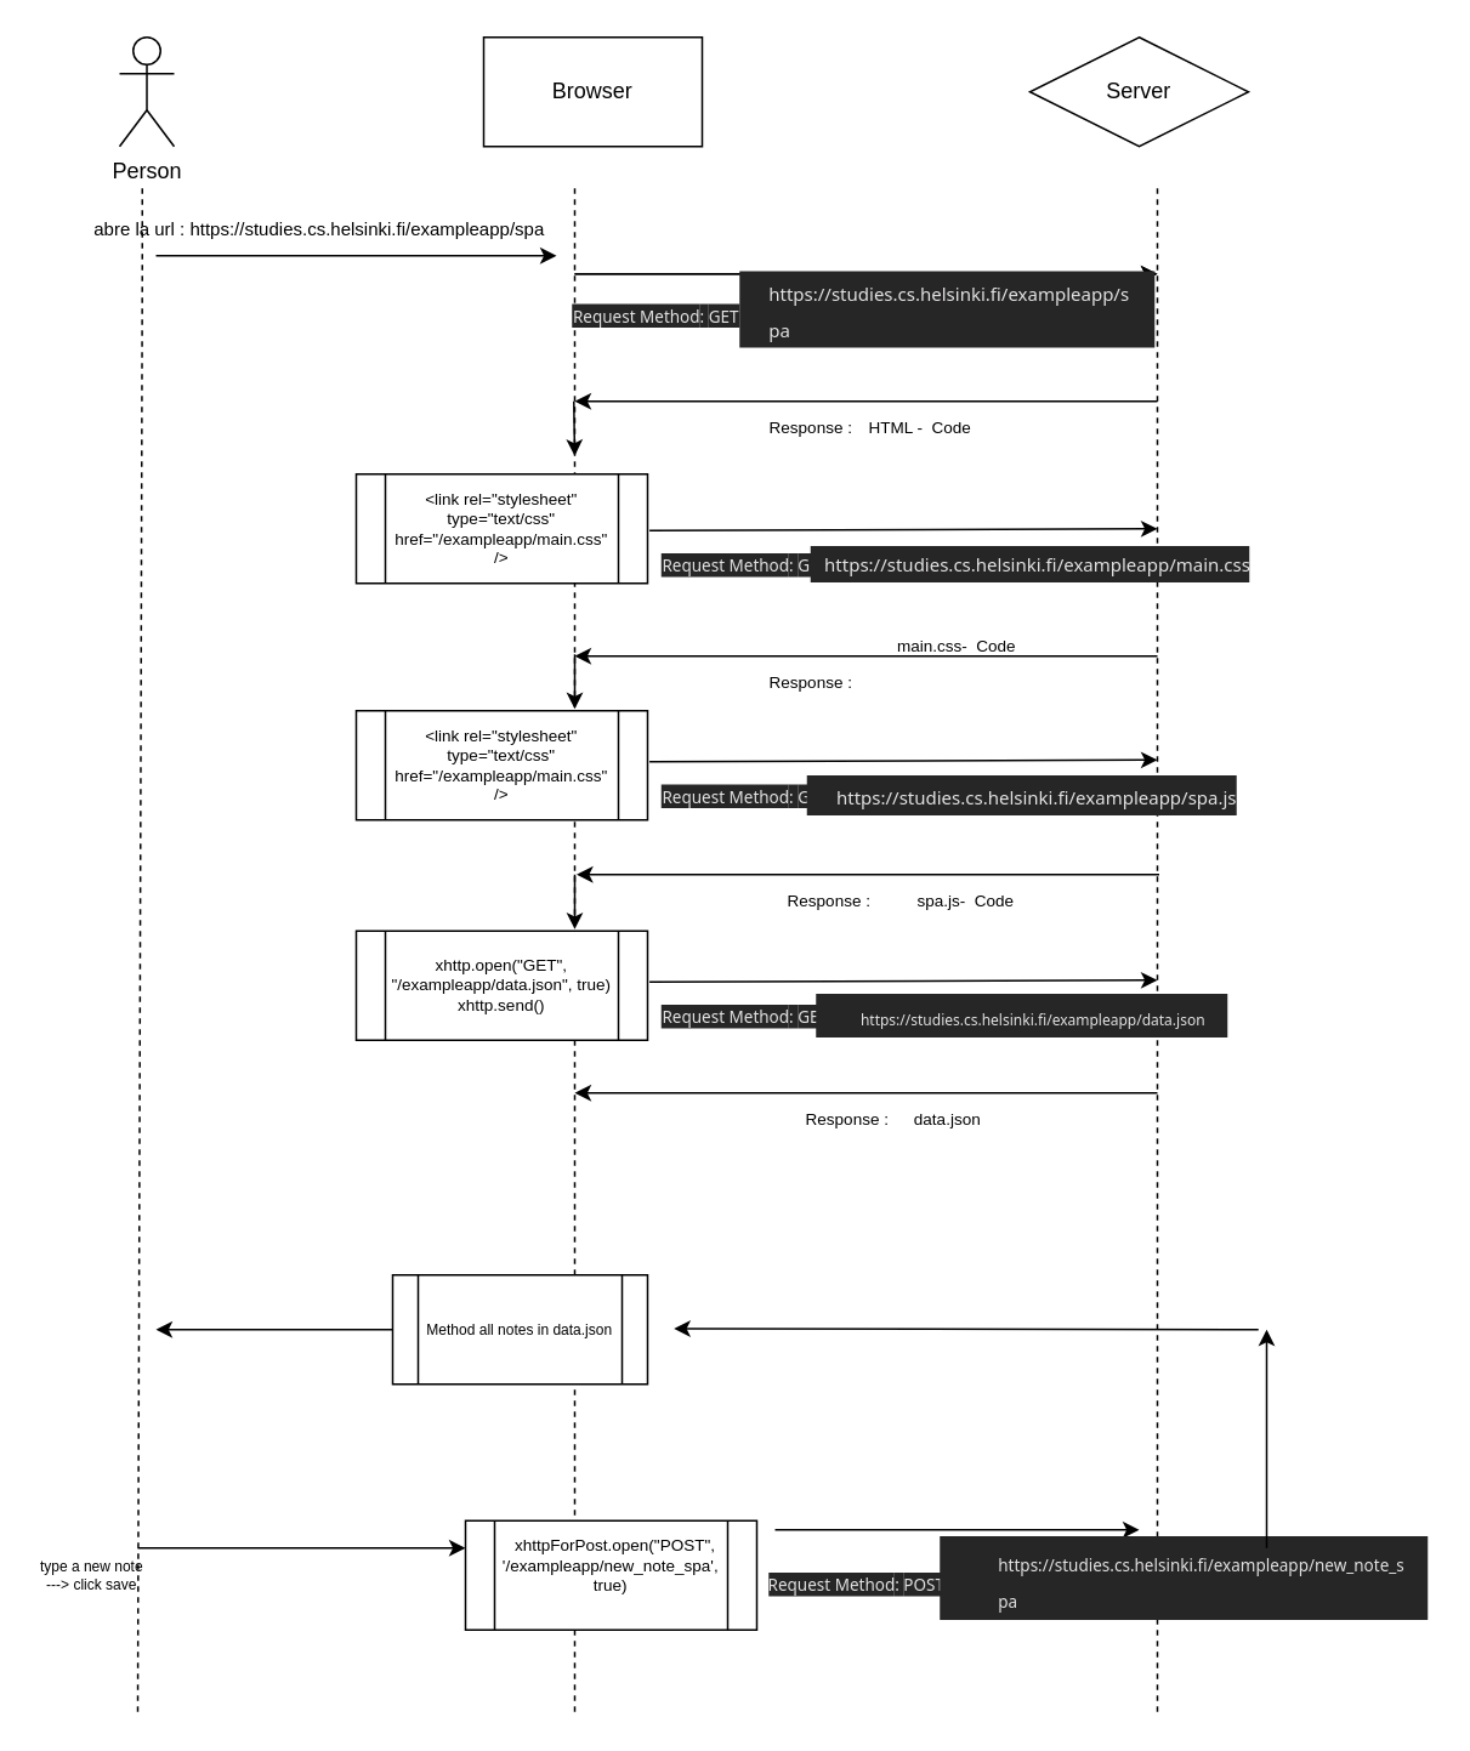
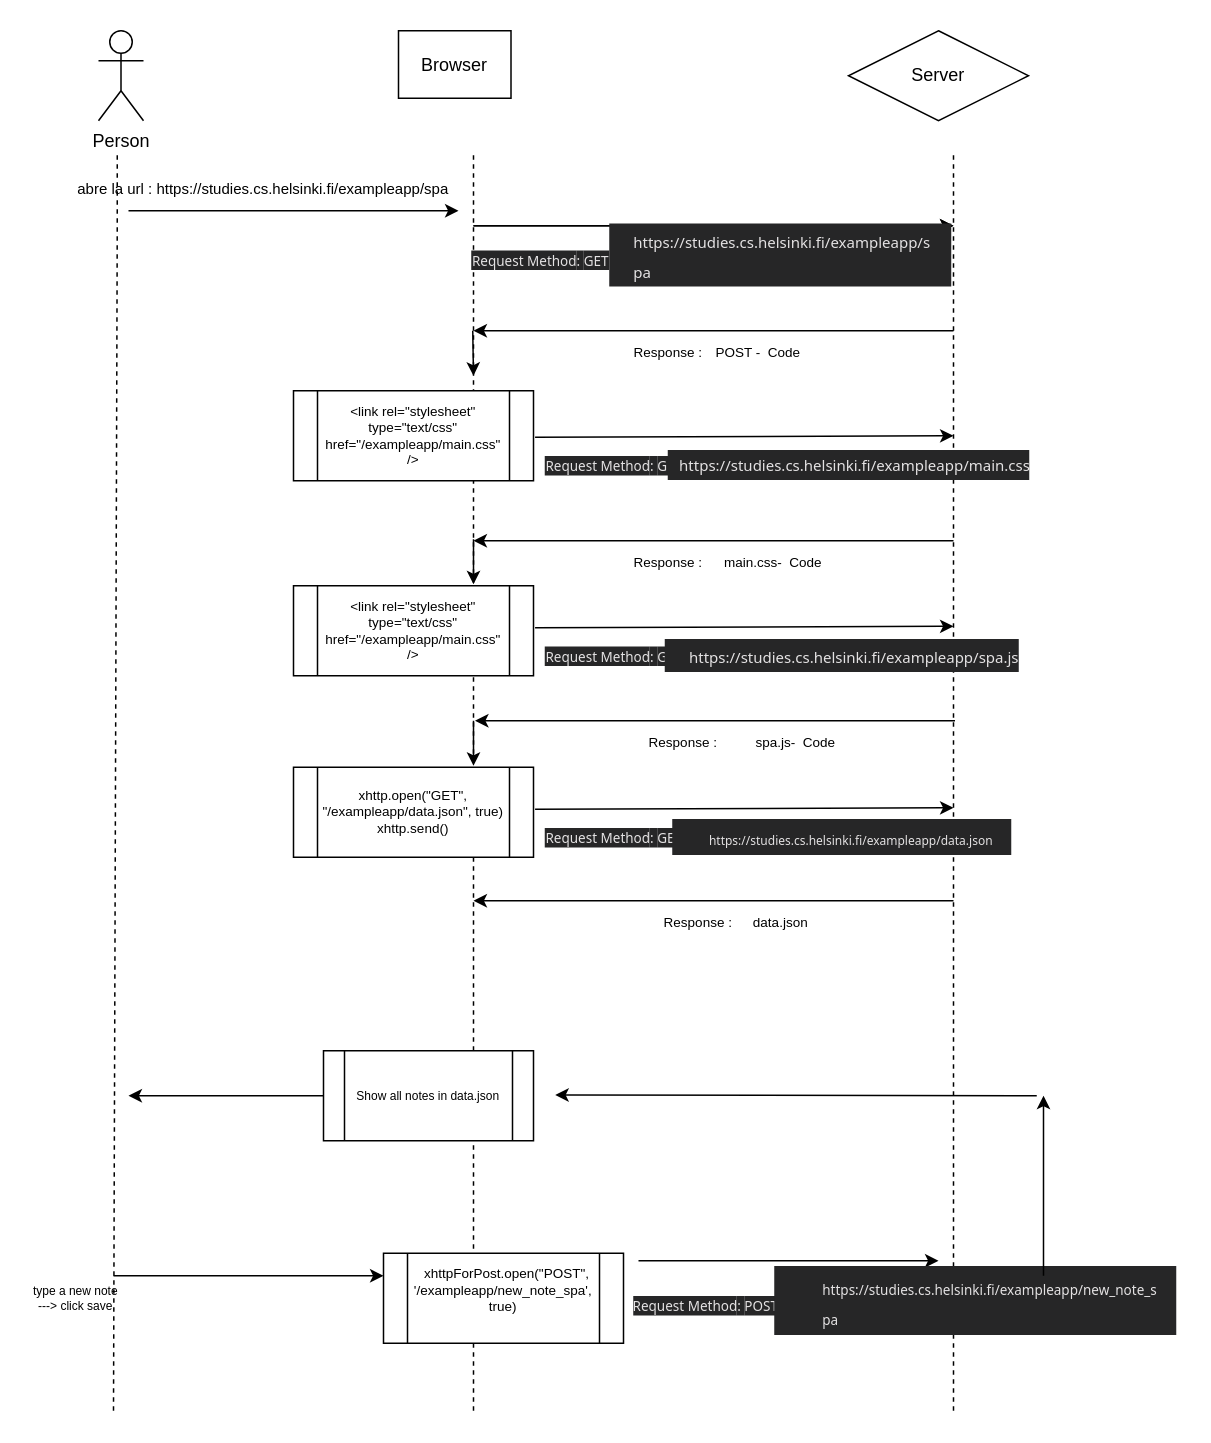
- <mxCell id="3" value="Browser" style="rounded=0;whiteSpace=wrap;html=1;" vertex="1" parent="1"><mxGeometry x="265" y="20" width="120" height="60" as="geometry" /></mxCell>
+ <mxCell id="3" value="Browser" style="rounded=0;whiteSpace=wrap;html=1;" vertex="1" parent="1"><mxGeometry x="265" y="20" width="75" height="45" as="geometry" /></mxCell>
- <mxCell id="14" value="HTML -&amp;nbsp; Code" style="text;html=1;strokeColor=none;fillColor=none;align=center;verticalAlign=middle;whiteSpace=wrap;rounded=0;fontSize=9;" vertex="1" parent="1"><mxGeometry x="475" y="220" width="60" height="30" as="geometry" /></mxCell>
+ <mxCell id="14" value="POST -&amp;nbsp; Code" style="text;html=1;strokeColor=none;fillColor=none;align=center;verticalAlign=middle;whiteSpace=wrap;rounded=0;fontSize=9;" vertex="1" parent="1"><mxGeometry x="475" y="220" width="60" height="30" as="geometry" /></mxCell>
- <mxCell id="24" value="main.css-&amp;nbsp; Code" style="text;html=1;strokeColor=none;fillColor=none;align=center;verticalAlign=middle;whiteSpace=wrap;rounded=0;fontSize=9;" vertex="1" parent="1"><mxGeometry x="485" y="340" width="80" height="30" as="geometry" /></mxCell>
+ <mxCell id="24" value="main.css-&amp;nbsp; Code" style="text;html=1;strokeColor=none;fillColor=none;align=center;verticalAlign=middle;whiteSpace=wrap;rounded=0;fontSize=9;" vertex="1" parent="1"><mxGeometry x="475" y="360" width="80" height="30" as="geometry" /></mxCell>
- <mxCell id="41" value="Method all notes in data.json" style="shape=process;whiteSpace=wrap;html=1;backgroundOutline=1;fontSize=8;" vertex="1" parent="1"><mxGeometry x="215" y="700" width="140" height="60" as="geometry" /></mxCell>
+ <mxCell id="41" value="Show all notes in data.json" style="shape=process;whiteSpace=wrap;html=1;backgroundOutline=1;fontSize=8;" vertex="1" parent="1"><mxGeometry x="215" y="700" width="140" height="60" as="geometry" /></mxCell>
